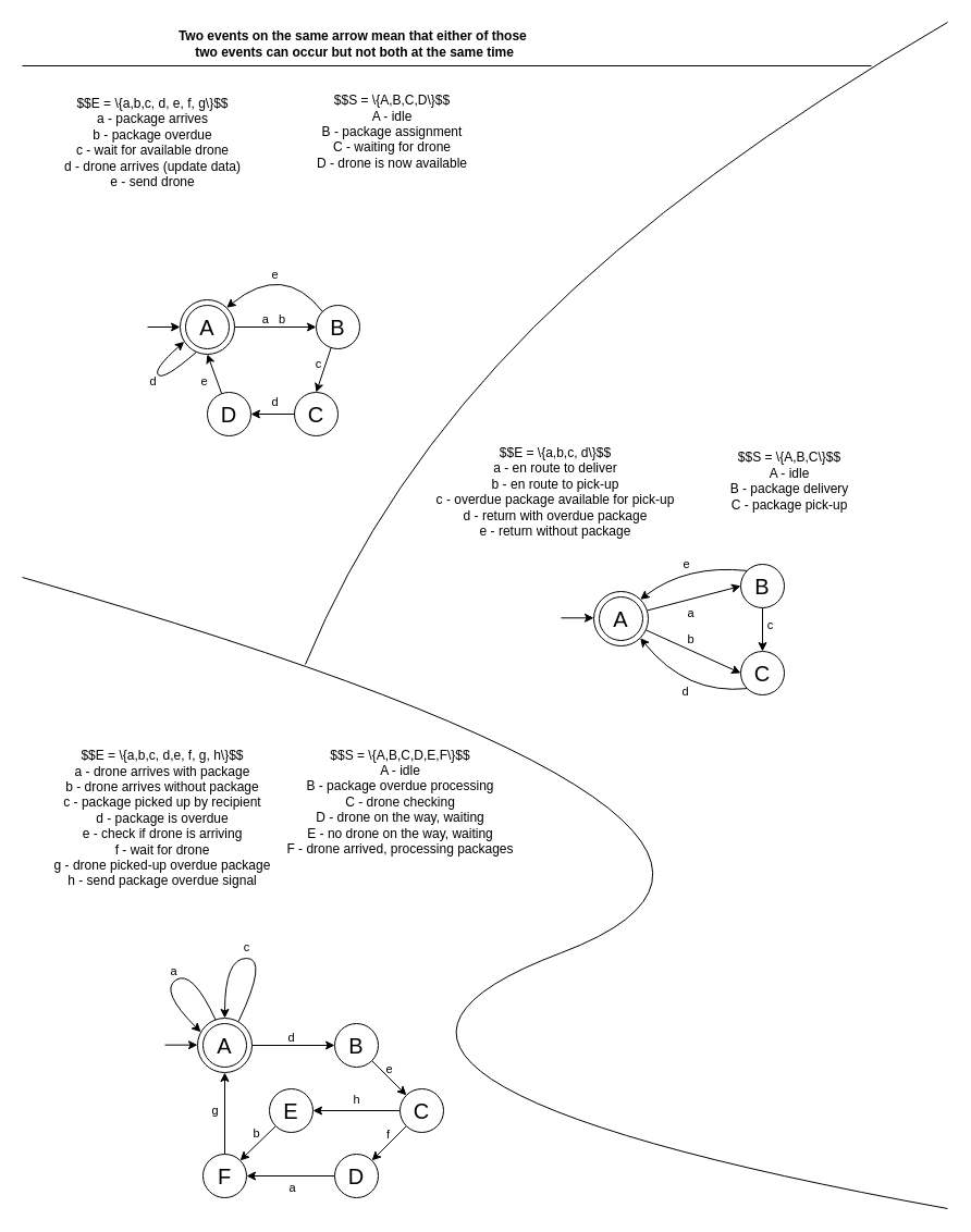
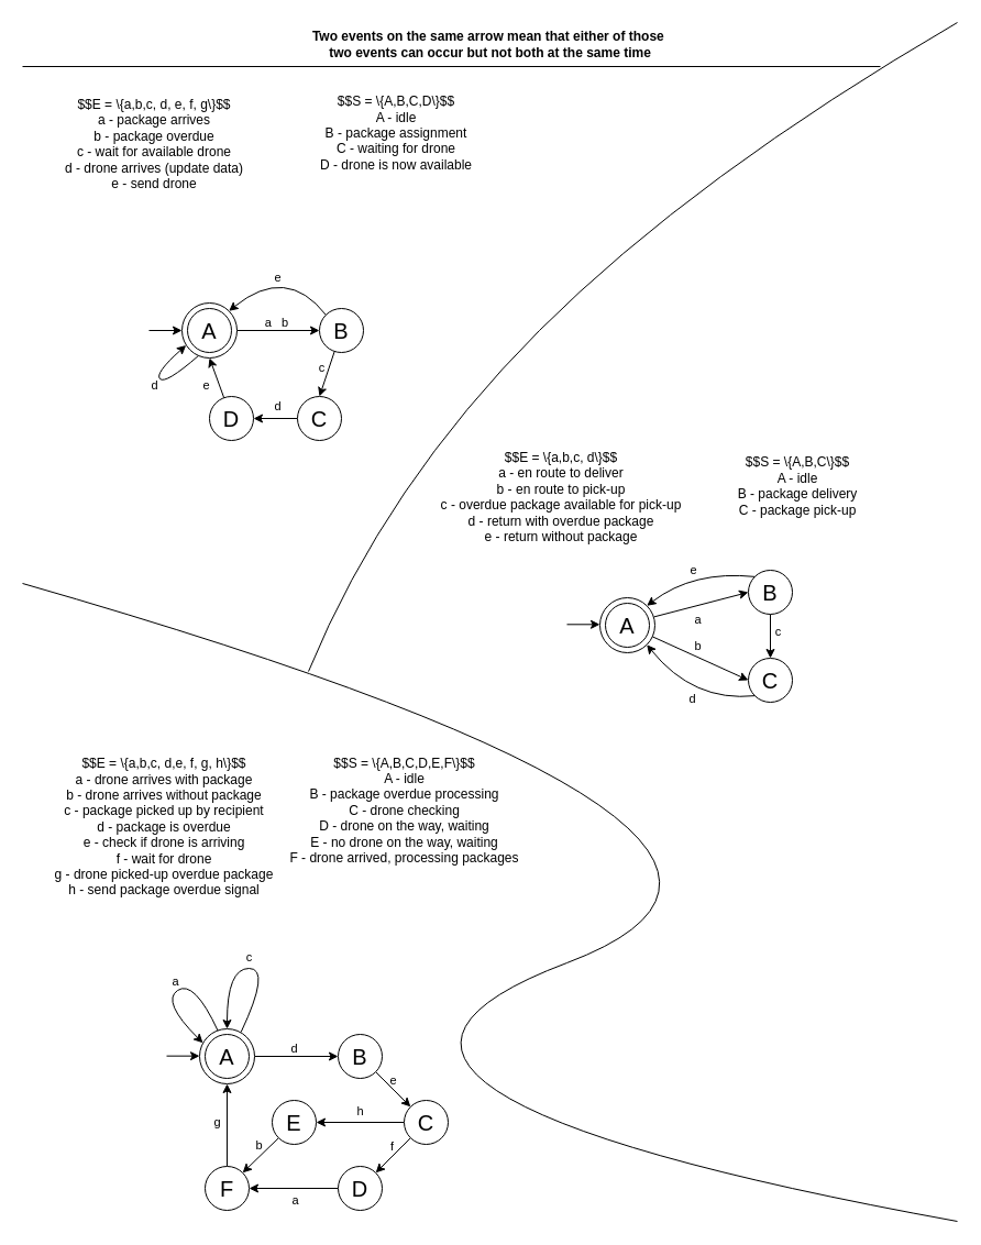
- <mxCell id="59" value="&lt;b&gt;Two events on the same arrow mean that either of those&amp;nbsp;&lt;/b&gt;&lt;div&gt;&lt;b&gt;two events can occur but not both at the same time&lt;/b&gt;&lt;/div&gt;" style="text;html=1;align=center;verticalAlign=middle;resizable=0;points=[];autosize=1;strokeColor=none;fillColor=none;movable=0;rotatable=0;deletable=0;editable=0;locked=1;connectable=0;" vertex="1" parent="1"><mxGeometry x="150" y="20" width="350" height="40" as="geometry" /></mxCell>
+ <mxCell id="59" value="&lt;b&gt;Two events on the same arrow mean that either of those&amp;nbsp;&lt;/b&gt;&lt;div&gt;&lt;b&gt;two events can occur but not both at the same time&lt;/b&gt;&lt;/div&gt;" style="text;html=1;align=center;verticalAlign=middle;resizable=0;points=[];autosize=1;strokeColor=none;fillColor=none;movable=0;rotatable=0;deletable=0;editable=0;locked=1;connectable=0;" vertex="1" parent="1"><mxGeometry x="270" width="350" height="40" as="geometry" y="20" /></mxCell>
